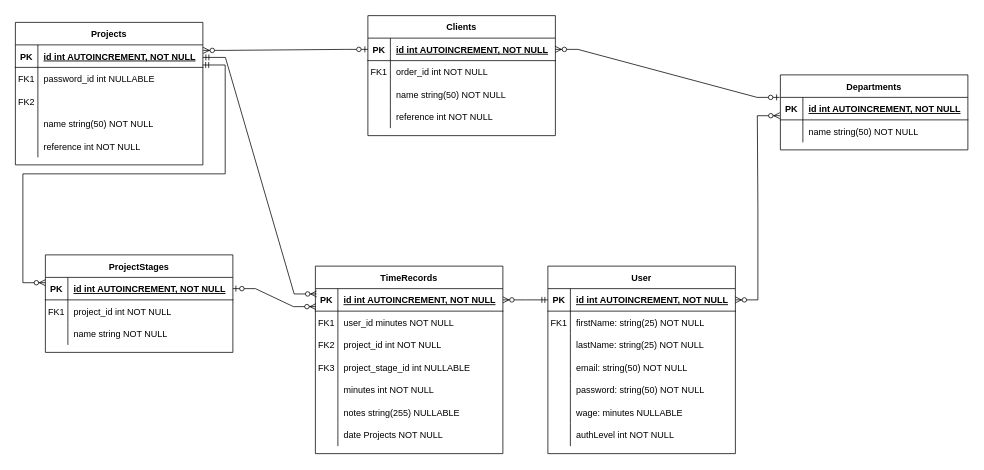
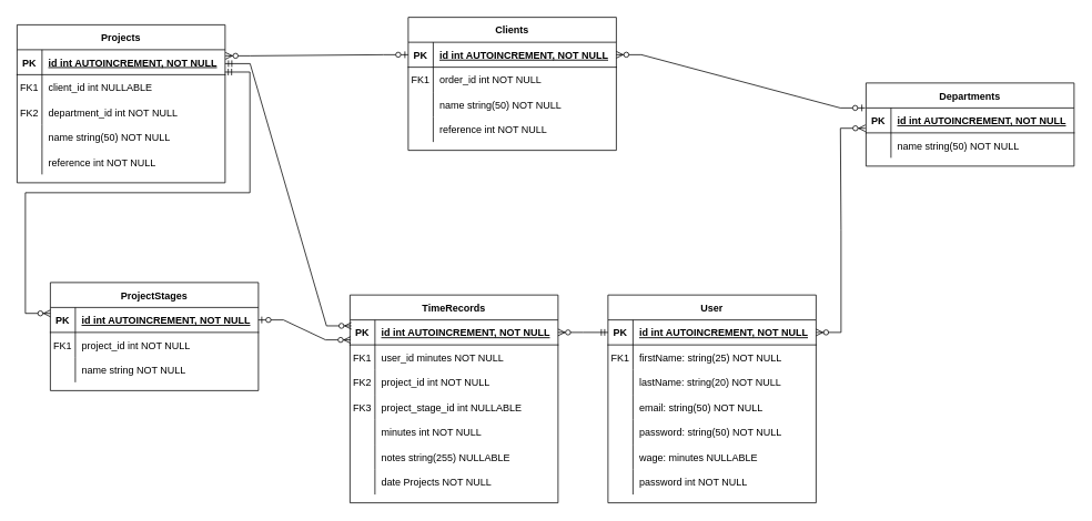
- <mxCell id="82" value="password_id int NULLABLE" style="shape=partialRectangle;overflow=hidden;connectable=0;fillColor=none;top=0;left=0;bottom=0;right=0;align=left;spacingLeft=6;" parent="80" vertex="1"><mxGeometry x="30" width="220" height="30" as="geometry"><mxRectangle width="220" height="30" as="alternateBounds" /></mxGeometry></mxCell>
+ <mxCell id="82" value="client_id int NULLABLE" style="shape=partialRectangle;overflow=hidden;connectable=0;fillColor=none;top=0;left=0;bottom=0;right=0;align=left;spacingLeft=6;" parent="80" vertex="1"><mxGeometry x="30" width="220" height="30" as="geometry"><mxRectangle width="220" height="30" as="alternateBounds" /></mxGeometry></mxCell>
+ <mxCell id="85" value="department_id int NOT NULL" style="shape=partialRectangle;overflow=hidden;connectable=0;fillColor=none;top=0;left=0;bottom=0;right=0;align=left;spacingLeft=6;" parent="83" vertex="1"><mxGeometry x="30" width="220" height="30" as="geometry"><mxRectangle width="220" height="30" as="alternateBounds" /></mxGeometry></mxCell>
- <mxCell id="63" value="lastName: string(25) NOT NULL" style="shape=partialRectangle;overflow=hidden;connectable=0;fillColor=none;top=0;left=0;bottom=0;right=0;align=left;spacingLeft=6;" parent="61" vertex="1"><mxGeometry x="30" width="220" height="30" as="geometry"><mxRectangle width="220" height="30" as="alternateBounds" /></mxGeometry></mxCell>
+ <mxCell id="63" value="lastName: string(20) NOT NULL" style="shape=partialRectangle;overflow=hidden;connectable=0;fillColor=none;top=0;left=0;bottom=0;right=0;align=left;spacingLeft=6;" parent="61" vertex="1"><mxGeometry x="30" width="220" height="30" as="geometry"><mxRectangle width="220" height="30" as="alternateBounds" /></mxGeometry></mxCell>
- <mxCell id="75" value="authLevel int NOT NULL" style="shape=partialRectangle;overflow=hidden;connectable=0;fillColor=none;top=0;left=0;bottom=0;right=0;align=left;spacingLeft=6;" parent="73" vertex="1"><mxGeometry x="30" width="220" height="30" as="geometry"><mxRectangle width="220" height="30" as="alternateBounds" /></mxGeometry></mxCell>
+ <mxCell id="75" value="password int NOT NULL" style="shape=partialRectangle;overflow=hidden;connectable=0;fillColor=none;top=0;left=0;bottom=0;right=0;align=left;spacingLeft=6;" parent="73" vertex="1"><mxGeometry x="30" width="220" height="30" as="geometry"><mxRectangle width="220" height="30" as="alternateBounds" /></mxGeometry></mxCell>
